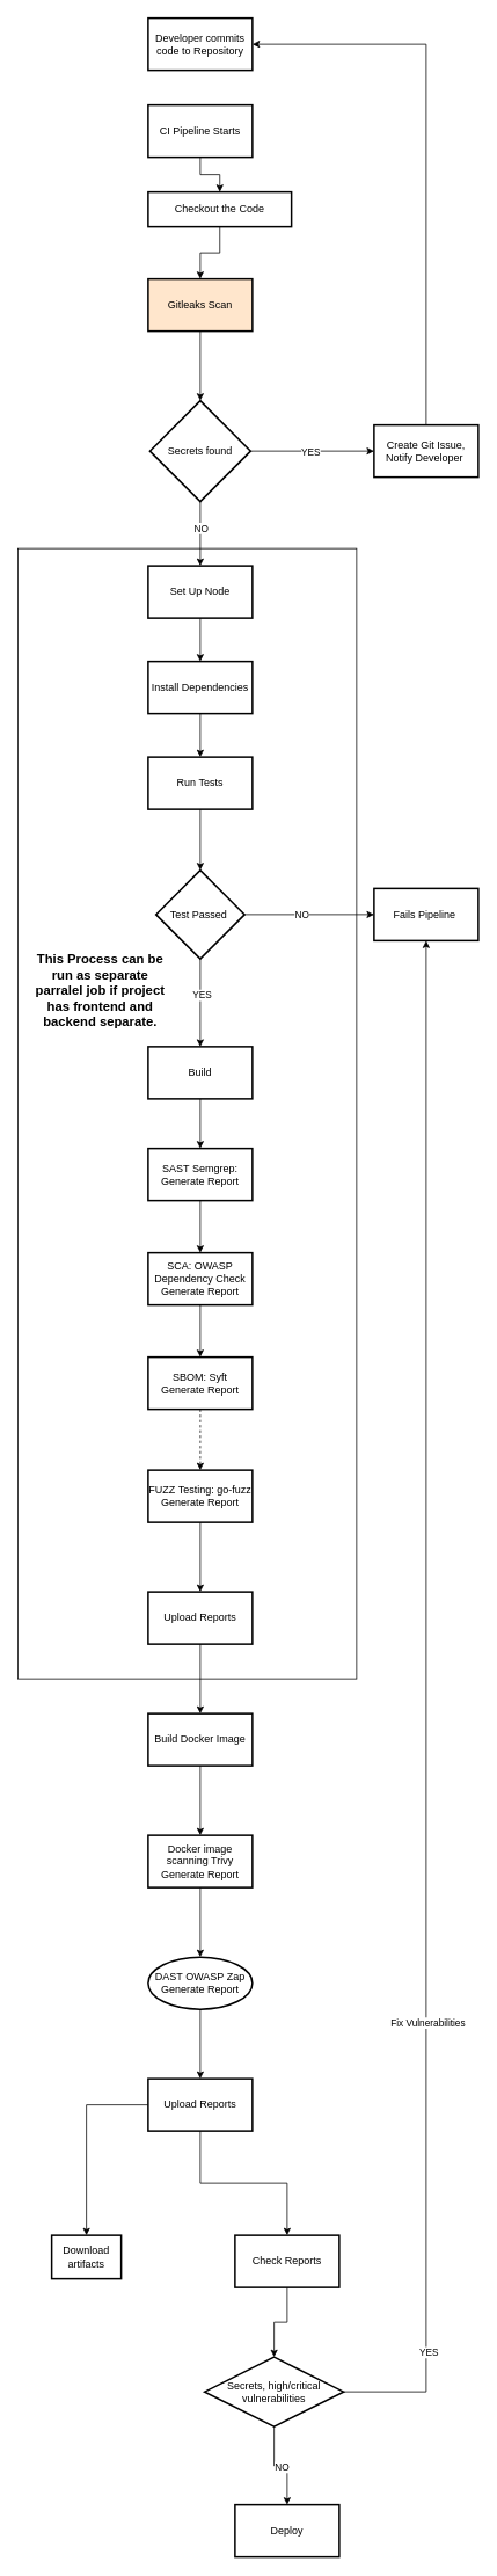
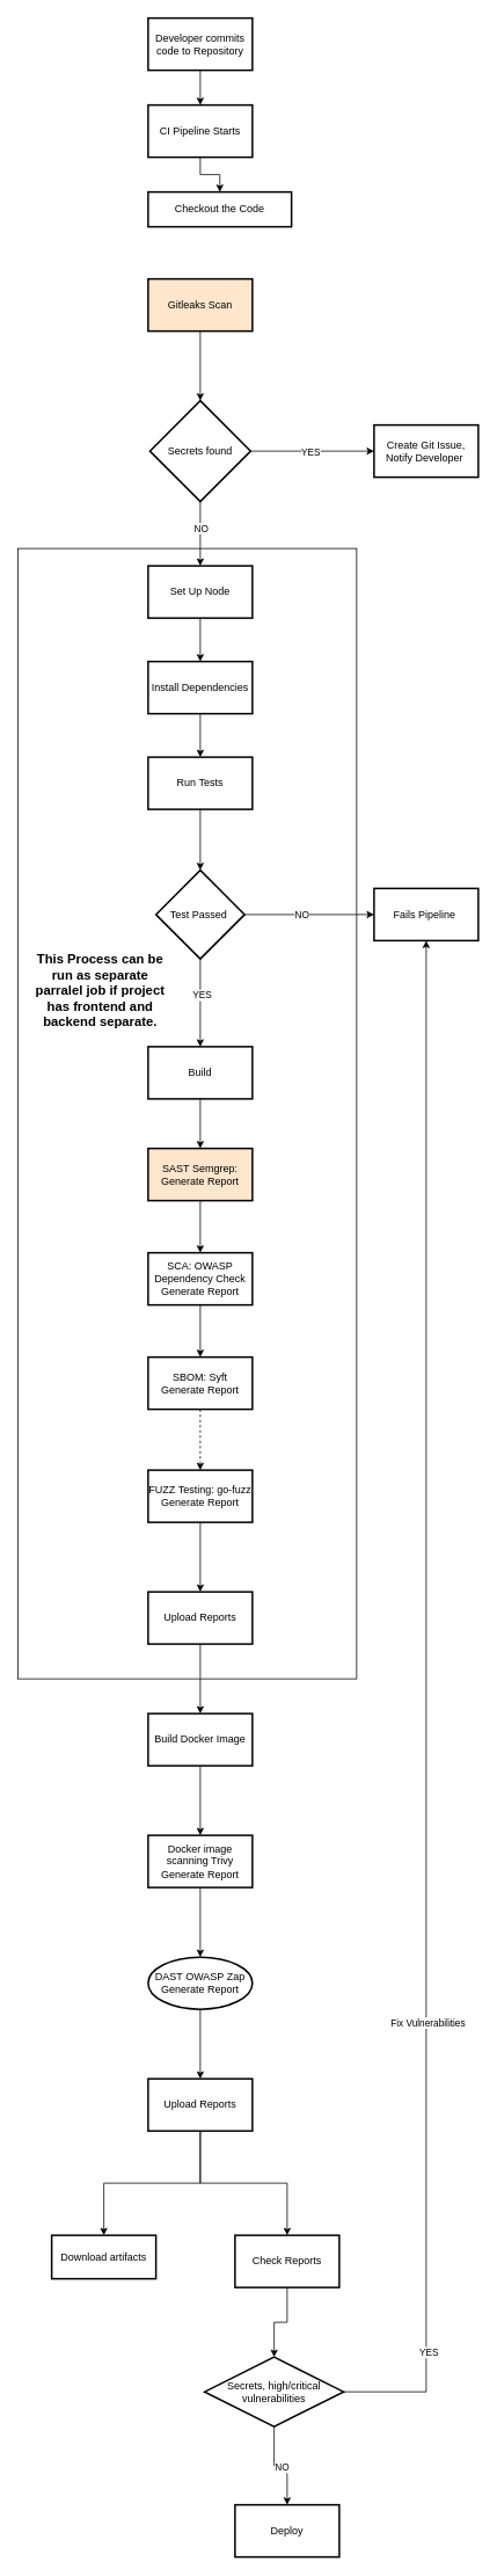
- <mxCell id="20" style="edgeStyle=orthogonalEdgeStyle;rounded=0;orthogonalLoop=1;jettySize=auto;html=1;entryX=1;entryY=0.5;entryDx=0;entryDy=0;" parent="1" source="21" target="6" edge="1"><mxGeometry relative="1" as="geometry"><Array as="points"><mxPoint x="490" y="50" /></Array></mxGeometry></mxCell>
+ <mxCell id="5" value="" style="edgeStyle=orthogonalEdgeStyle;rounded=0;orthogonalLoop=1;jettySize=auto;html=1;" parent="1" source="6" target="8" edge="1"><mxGeometry relative="1" as="geometry" /></mxCell>
- <mxCell id="9" value="" style="edgeStyle=orthogonalEdgeStyle;rounded=0;orthogonalLoop=1;jettySize=auto;html=1;" parent="1" source="10" target="12" edge="1"><mxGeometry relative="1" as="geometry" /></mxCell>
- <mxCell id="35" value="SAST&amp;nbsp;&lt;span style=&quot;background-color: initial;&quot;&gt;Semgrep:&lt;/span&gt;&lt;div&gt;&lt;span style=&quot;background-color: initial;&quot;&gt;Generate Report&lt;/span&gt;&lt;/div&gt;" style="whiteSpace=wrap;html=1;strokeWidth=2;" parent="1" vertex="1"><mxGeometry x="170" y="1320" width="120" height="60" as="geometry" /></mxCell>
+ <mxCell id="35" value="SAST&amp;nbsp;&lt;span style=&quot;background-color: initial;&quot;&gt;Semgrep:&lt;/span&gt;&lt;div&gt;&lt;span style=&quot;background-color: initial;&quot;&gt;Generate Report&lt;/span&gt;&lt;/div&gt;" style="whiteSpace=wrap;html=1;strokeWidth=2;fillColor=#ffe6cc;" parent="1" vertex="1"><mxGeometry x="170" y="1320" width="120" height="60" as="geometry" /></mxCell>
- <mxCell id="53" value="Download artifacts" style="whiteSpace=wrap;html=1;strokeWidth=2;" parent="1" vertex="1"><mxGeometry x="59" y="2570" width="80" height="50" as="geometry" /></mxCell>
+ <mxCell id="53" value="Download artifacts" style="whiteSpace=wrap;html=1;strokeWidth=2;" parent="1" vertex="1"><mxGeometry x="59" y="2570" width="120" height="50" as="geometry" /></mxCell>
